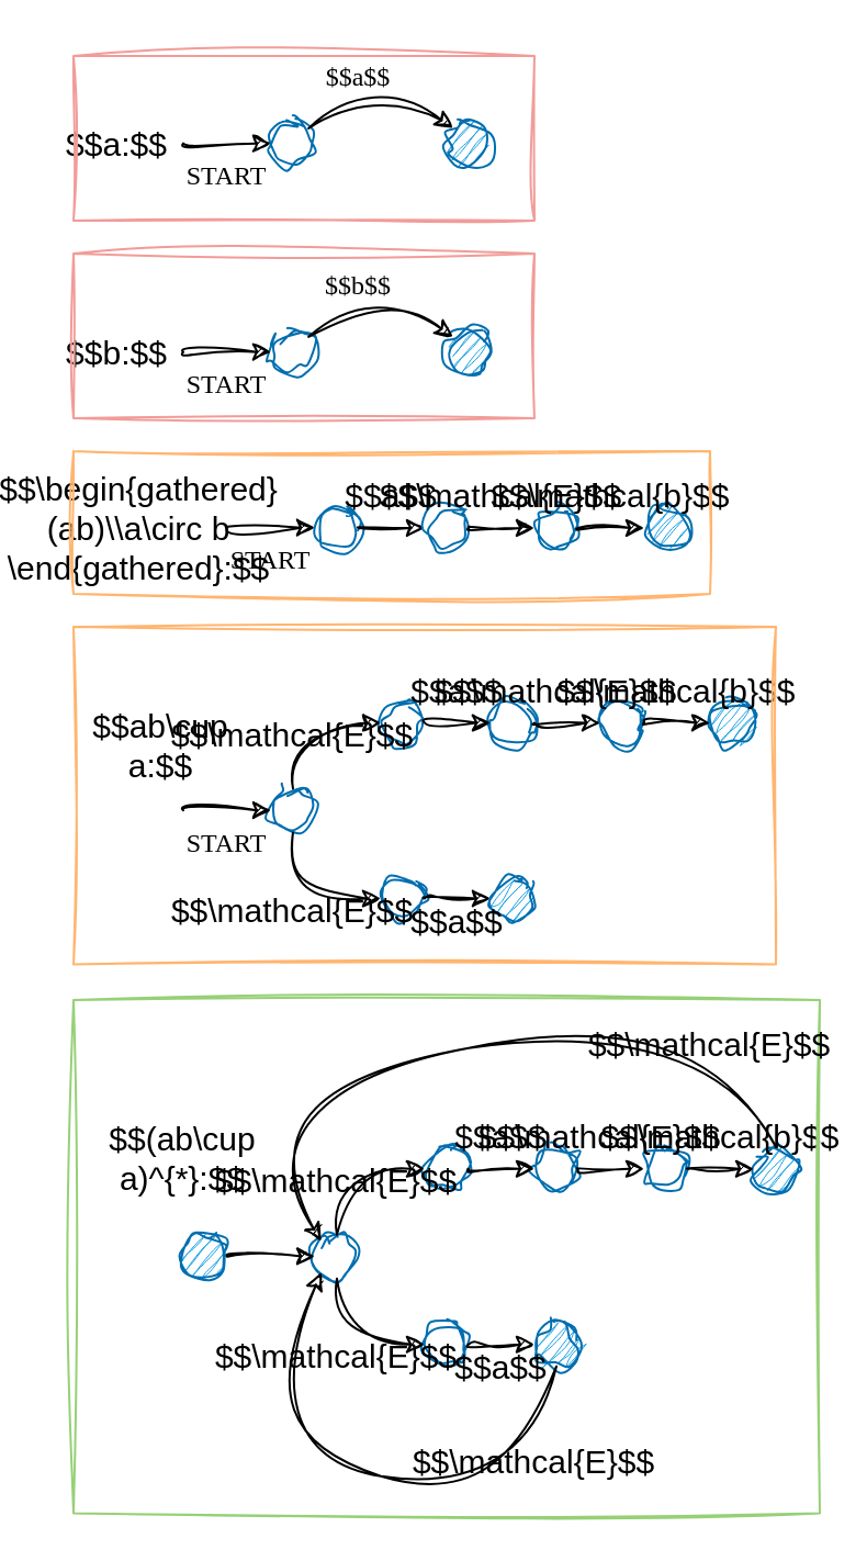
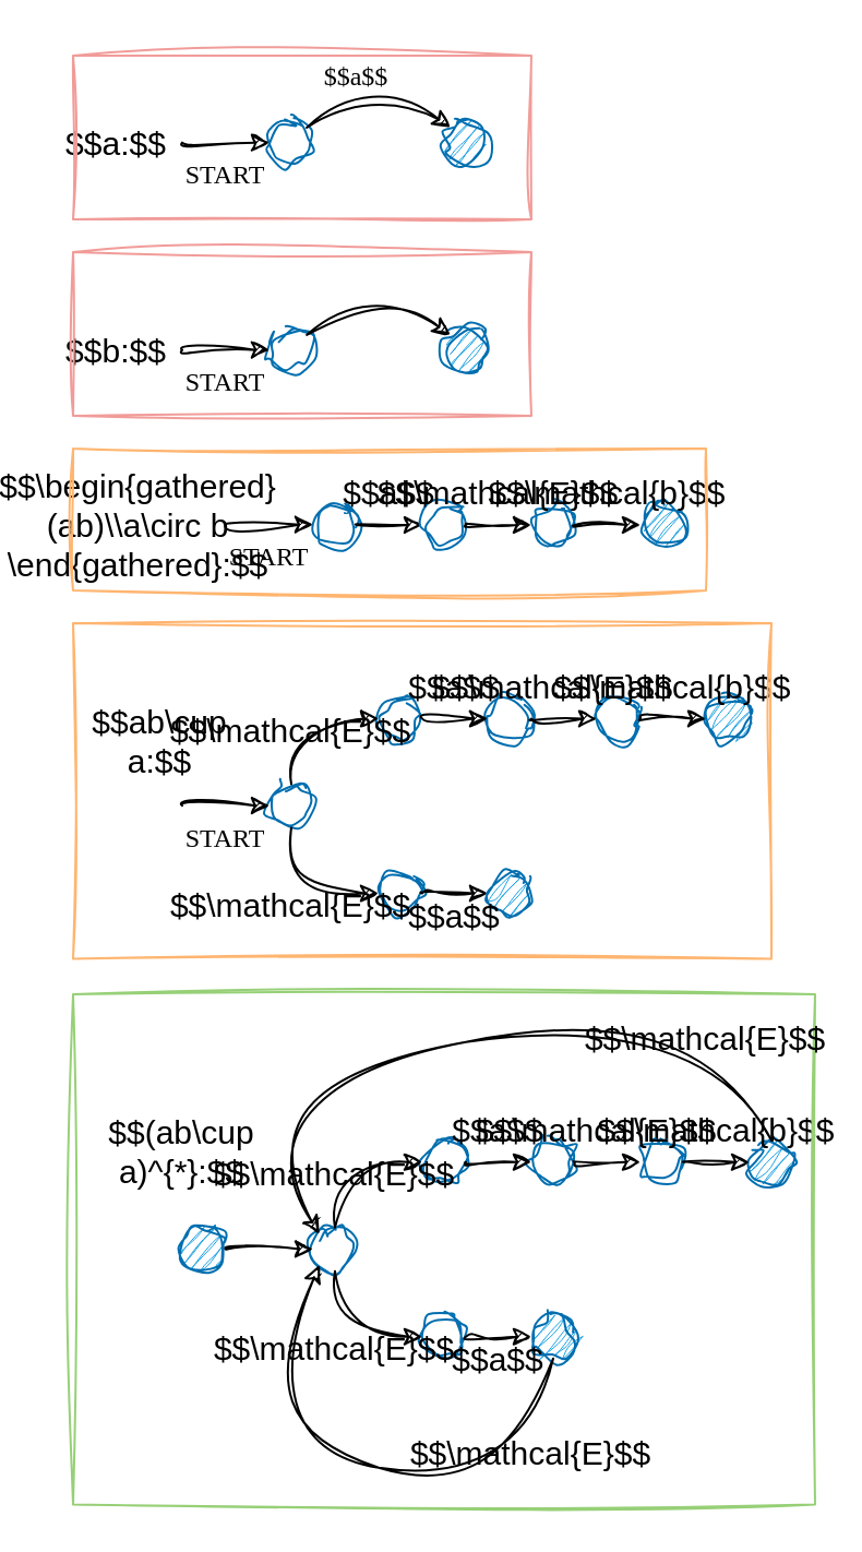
- <mxCell id="33" value="$$b$$" style="text;html=1;align=center;verticalAlign=middle;whiteSpace=wrap;rounded=0;fontFamily=Comic Sans MS;fontColor=default;" vertex="1" parent="26"><mxGeometry x="110" width="60" height="30" as="geometry" /></mxCell>
